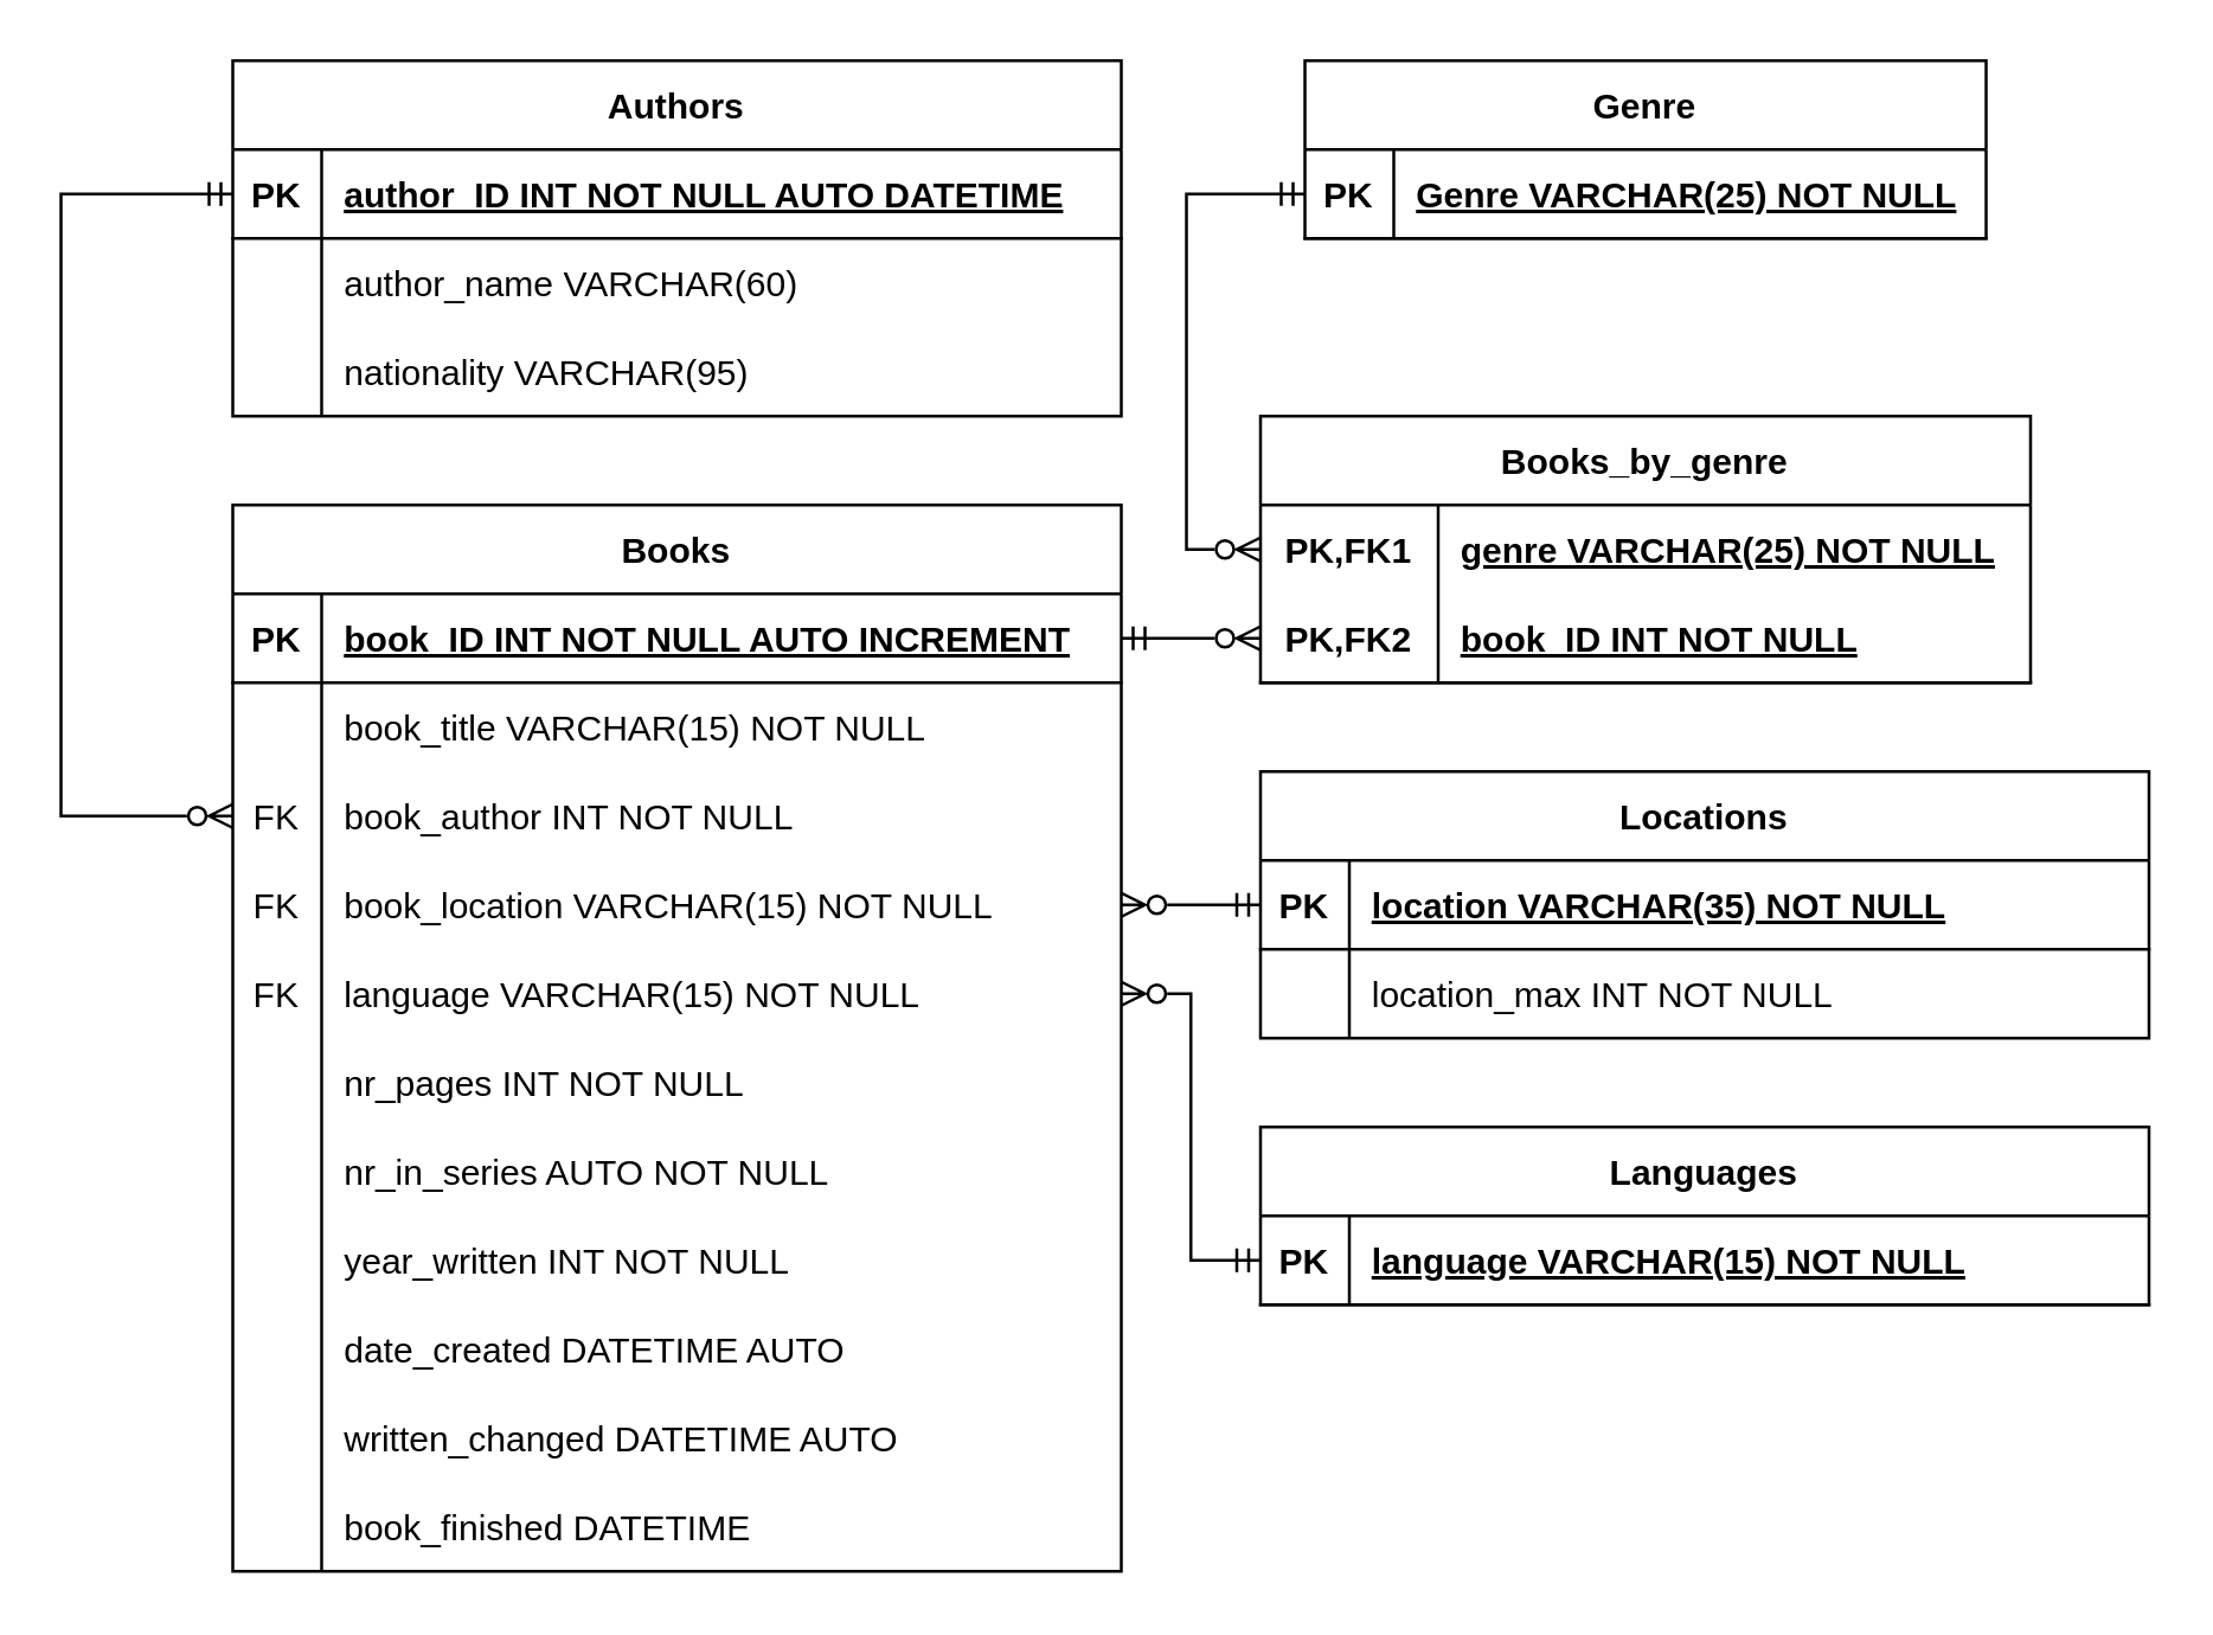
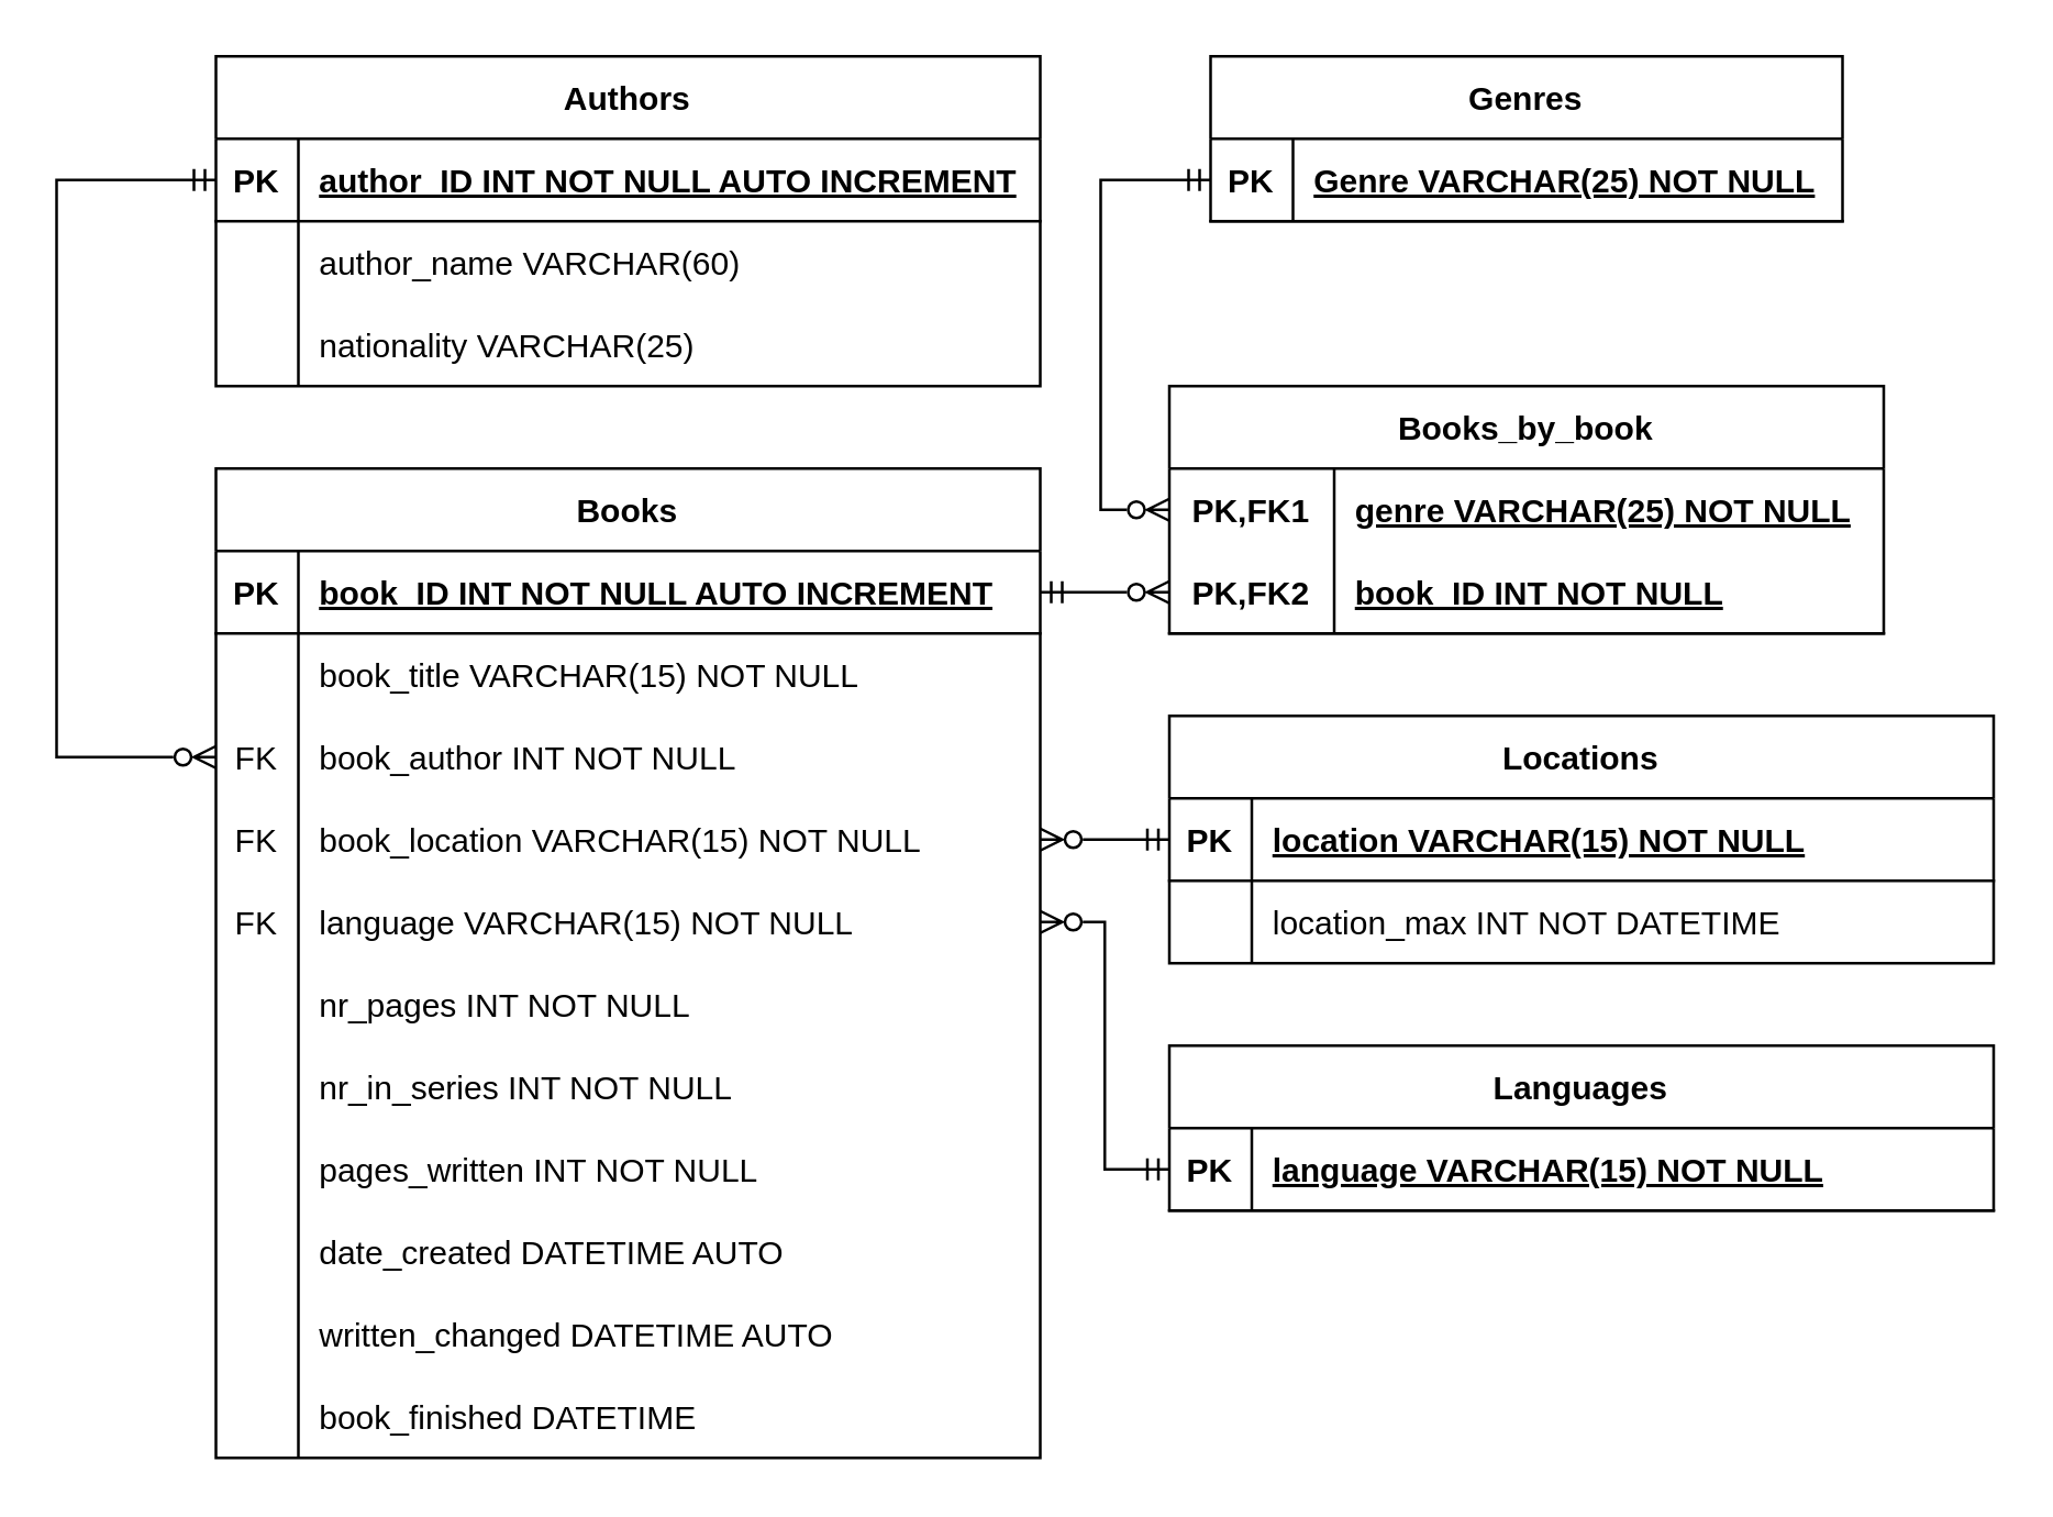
- <mxCell id="60" value="Genre" style="shape=table;startSize=30;container=1;collapsible=1;childLayout=tableLayout;fixedRows=1;rowLines=0;fontStyle=1;align=center;resizeLast=1;" vertex="1" parent="1"><mxGeometry x="440" y="20" width="230" height="60" as="geometry" /></mxCell>
+ <mxCell id="60" value="Genres" style="shape=table;startSize=30;container=1;collapsible=1;childLayout=tableLayout;fixedRows=1;rowLines=0;fontStyle=1;align=center;resizeLast=1;" vertex="1" parent="1"><mxGeometry x="440" y="20" width="230" height="60" as="geometry" /></mxCell>
- <mxCell id="39" value="author_ID INT NOT NULL AUTO DATETIME" style="shape=partialRectangle;connectable=0;fillColor=none;top=0;left=0;bottom=0;right=0;align=left;spacingLeft=6;fontStyle=5;overflow=hidden;" parent="37" vertex="1"><mxGeometry x="30" width="270" height="30" as="geometry"><mxRectangle width="270" height="30" as="alternateBounds" /></mxGeometry></mxCell>
+ <mxCell id="39" value="author_ID INT NOT NULL AUTO INCREMENT" style="shape=partialRectangle;connectable=0;fillColor=none;top=0;left=0;bottom=0;right=0;align=left;spacingLeft=6;fontStyle=5;overflow=hidden;" parent="37" vertex="1"><mxGeometry x="30" width="270" height="30" as="geometry"><mxRectangle width="270" height="30" as="alternateBounds" /></mxGeometry></mxCell>
- <mxCell id="45" value="nationality VARCHAR(95)" style="shape=partialRectangle;connectable=0;fillColor=none;top=0;left=0;bottom=0;right=0;align=left;spacingLeft=6;overflow=hidden;" parent="43" vertex="1"><mxGeometry x="30" width="270" height="30" as="geometry"><mxRectangle width="270" height="30" as="alternateBounds" /></mxGeometry></mxCell>
+ <mxCell id="45" value="nationality VARCHAR(25)" style="shape=partialRectangle;connectable=0;fillColor=none;top=0;left=0;bottom=0;right=0;align=left;spacingLeft=6;overflow=hidden;" parent="43" vertex="1"><mxGeometry x="30" width="270" height="30" as="geometry"><mxRectangle width="270" height="30" as="alternateBounds" /></mxGeometry></mxCell>
- <mxCell id="64" value="Books_by_genre" style="shape=table;startSize=30;container=1;collapsible=1;childLayout=tableLayout;fixedRows=1;rowLines=0;fontStyle=1;align=center;resizeLast=1;" vertex="1" parent="1"><mxGeometry x="425" y="140" width="260" height="90" as="geometry" /></mxCell>
+ <mxCell id="64" value="Books_by_book" style="shape=table;startSize=30;container=1;collapsible=1;childLayout=tableLayout;fixedRows=1;rowLines=0;fontStyle=1;align=center;resizeLast=1;" vertex="1" parent="1"><mxGeometry x="425" y="140" width="260" height="90" as="geometry" /></mxCell>
- <mxCell id="49" value="location VARCHAR(35) NOT NULL" style="shape=partialRectangle;connectable=0;fillColor=none;top=0;left=0;bottom=0;right=0;align=left;spacingLeft=6;fontStyle=5;overflow=hidden;" parent="47" vertex="1"><mxGeometry x="30" width="270" height="30" as="geometry"><mxRectangle width="270" height="30" as="alternateBounds" /></mxGeometry></mxCell>
+ <mxCell id="49" value="location VARCHAR(15) NOT NULL" style="shape=partialRectangle;connectable=0;fillColor=none;top=0;left=0;bottom=0;right=0;align=left;spacingLeft=6;fontStyle=5;overflow=hidden;" parent="47" vertex="1"><mxGeometry x="30" width="270" height="30" as="geometry"><mxRectangle width="270" height="30" as="alternateBounds" /></mxGeometry></mxCell>
- <mxCell id="52" value="location_max INT NOT NULL" style="shape=partialRectangle;connectable=0;fillColor=none;top=0;left=0;bottom=0;right=0;align=left;spacingLeft=6;overflow=hidden;" parent="50" vertex="1"><mxGeometry x="30" width="270" height="30" as="geometry"><mxRectangle width="270" height="30" as="alternateBounds" /></mxGeometry></mxCell>
+ <mxCell id="52" value="location_max INT NOT DATETIME" style="shape=partialRectangle;connectable=0;fillColor=none;top=0;left=0;bottom=0;right=0;align=left;spacingLeft=6;overflow=hidden;" parent="50" vertex="1"><mxGeometry x="30" width="270" height="30" as="geometry"><mxRectangle width="270" height="30" as="alternateBounds" /></mxGeometry></mxCell>
- <mxCell id="23" value="nr_in_series AUTO NOT NULL" style="shape=partialRectangle;connectable=0;fillColor=none;top=0;left=0;bottom=0;right=0;align=left;spacingLeft=6;overflow=hidden;" parent="21" vertex="1"><mxGeometry x="30" width="270" height="30" as="geometry"><mxRectangle width="270" height="30" as="alternateBounds" /></mxGeometry></mxCell>
+ <mxCell id="23" value="nr_in_series INT NOT NULL" style="shape=partialRectangle;connectable=0;fillColor=none;top=0;left=0;bottom=0;right=0;align=left;spacingLeft=6;overflow=hidden;" parent="21" vertex="1"><mxGeometry x="30" width="270" height="30" as="geometry"><mxRectangle width="270" height="30" as="alternateBounds" /></mxGeometry></mxCell>
- <mxCell id="26" value="year_written INT NOT NULL" style="shape=partialRectangle;connectable=0;fillColor=none;top=0;left=0;bottom=0;right=0;align=left;spacingLeft=6;overflow=hidden;" parent="24" vertex="1"><mxGeometry x="30" width="270" height="30" as="geometry"><mxRectangle width="270" height="30" as="alternateBounds" /></mxGeometry></mxCell>
+ <mxCell id="26" value="pages_written INT NOT NULL" style="shape=partialRectangle;connectable=0;fillColor=none;top=0;left=0;bottom=0;right=0;align=left;spacingLeft=6;overflow=hidden;" parent="24" vertex="1"><mxGeometry x="30" width="270" height="30" as="geometry"><mxRectangle width="270" height="30" as="alternateBounds" /></mxGeometry></mxCell>
